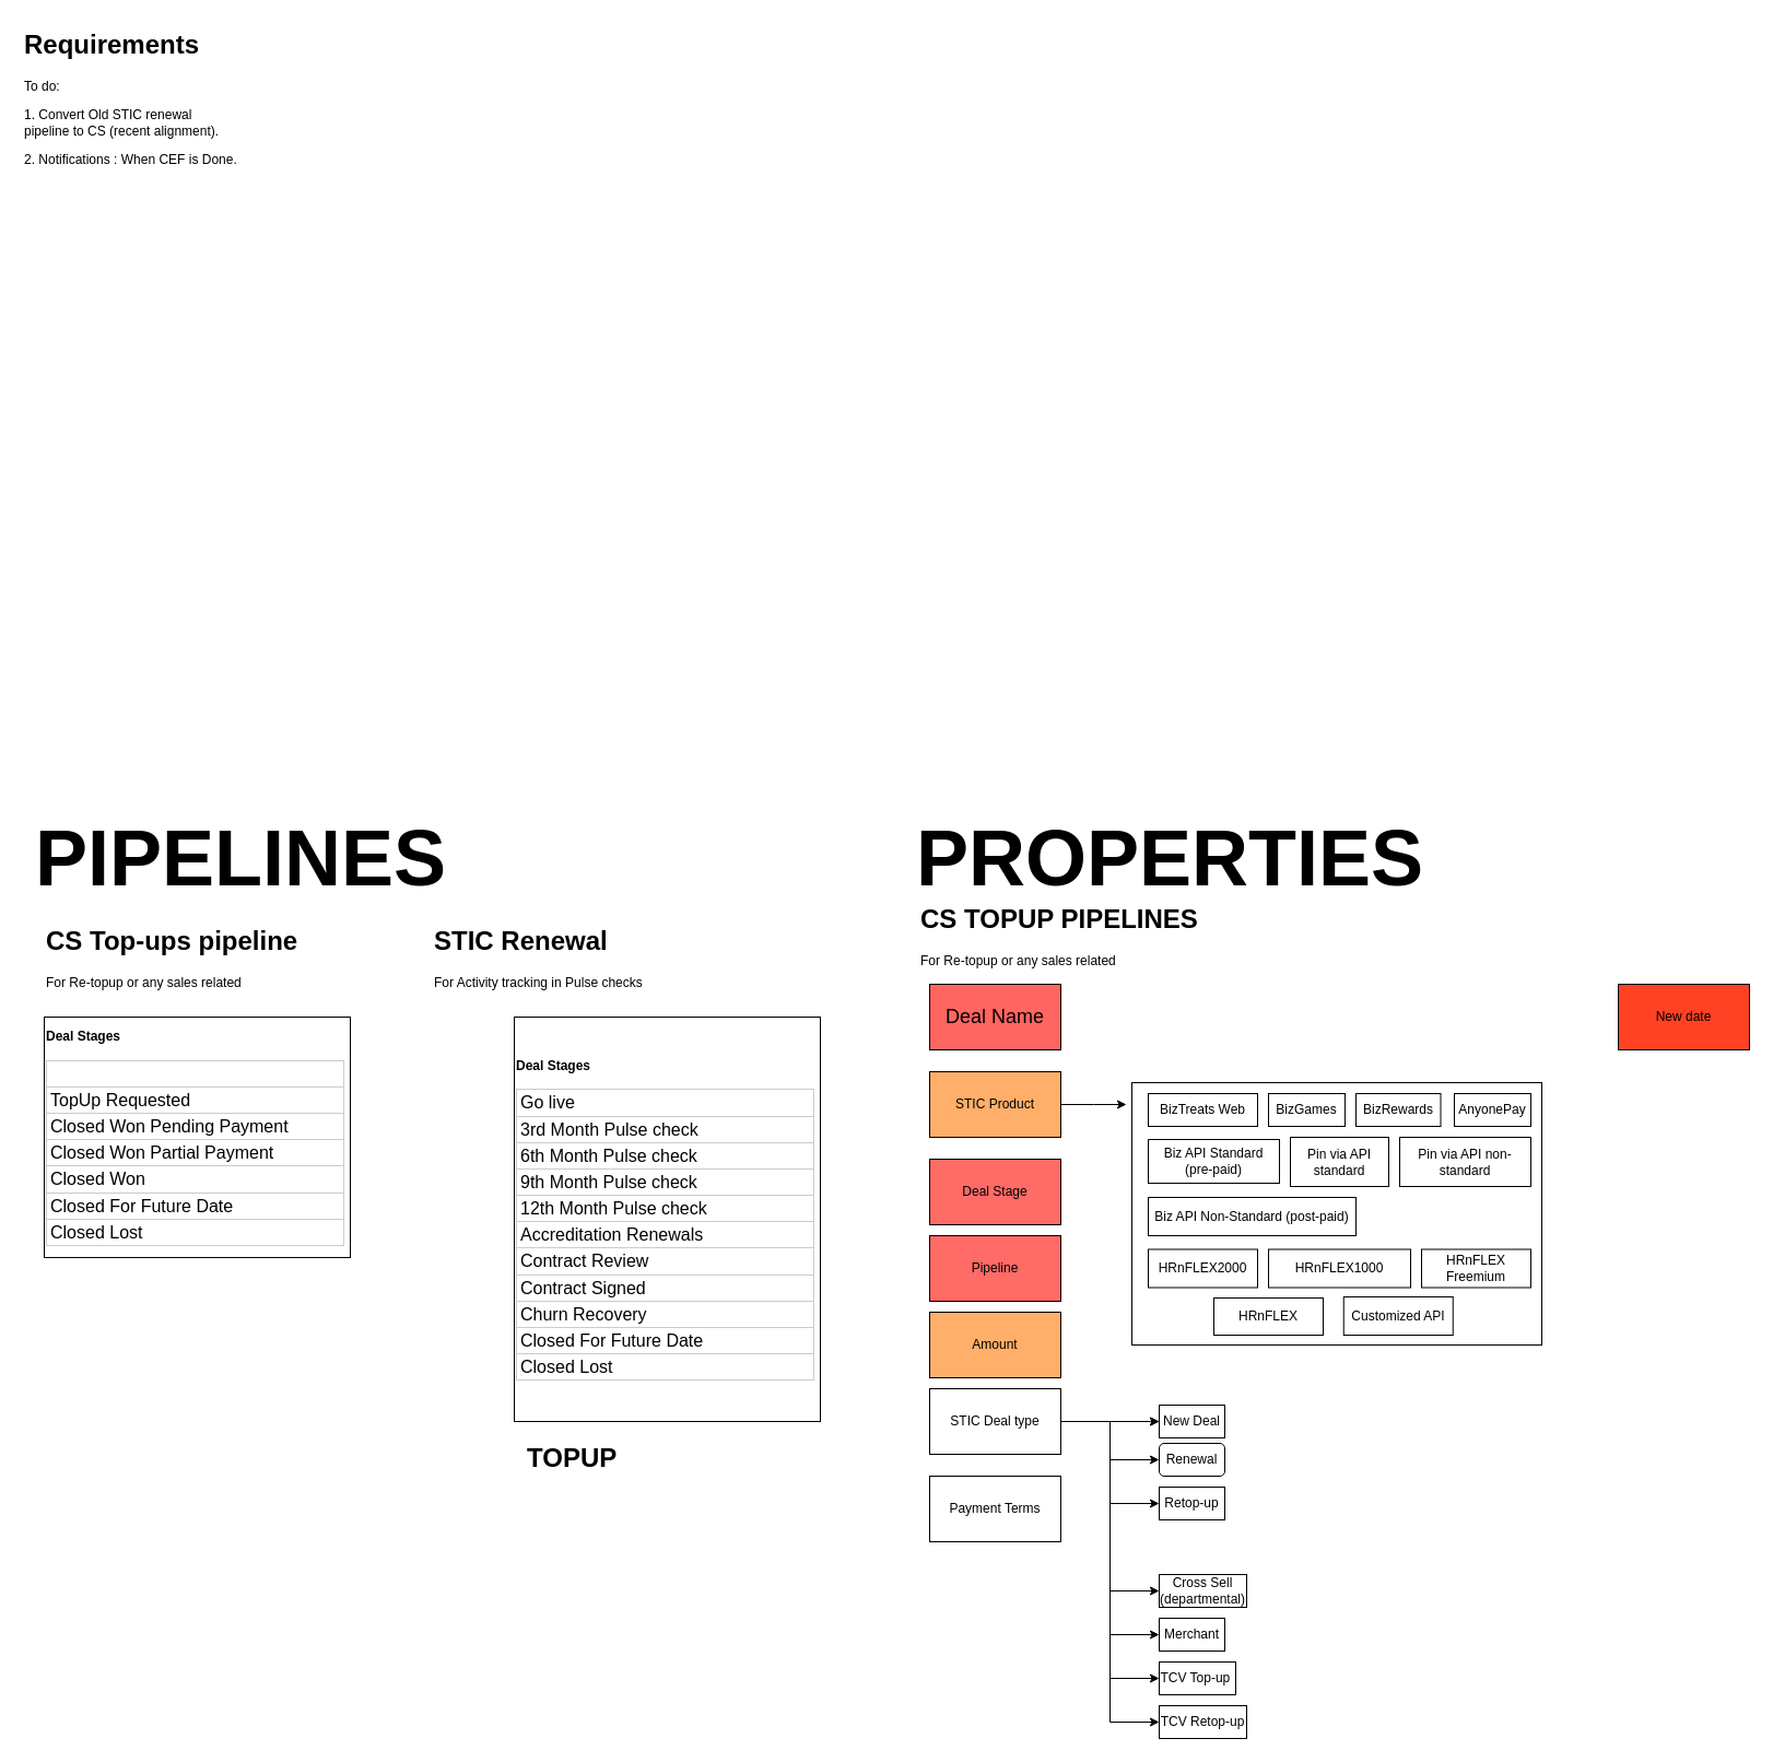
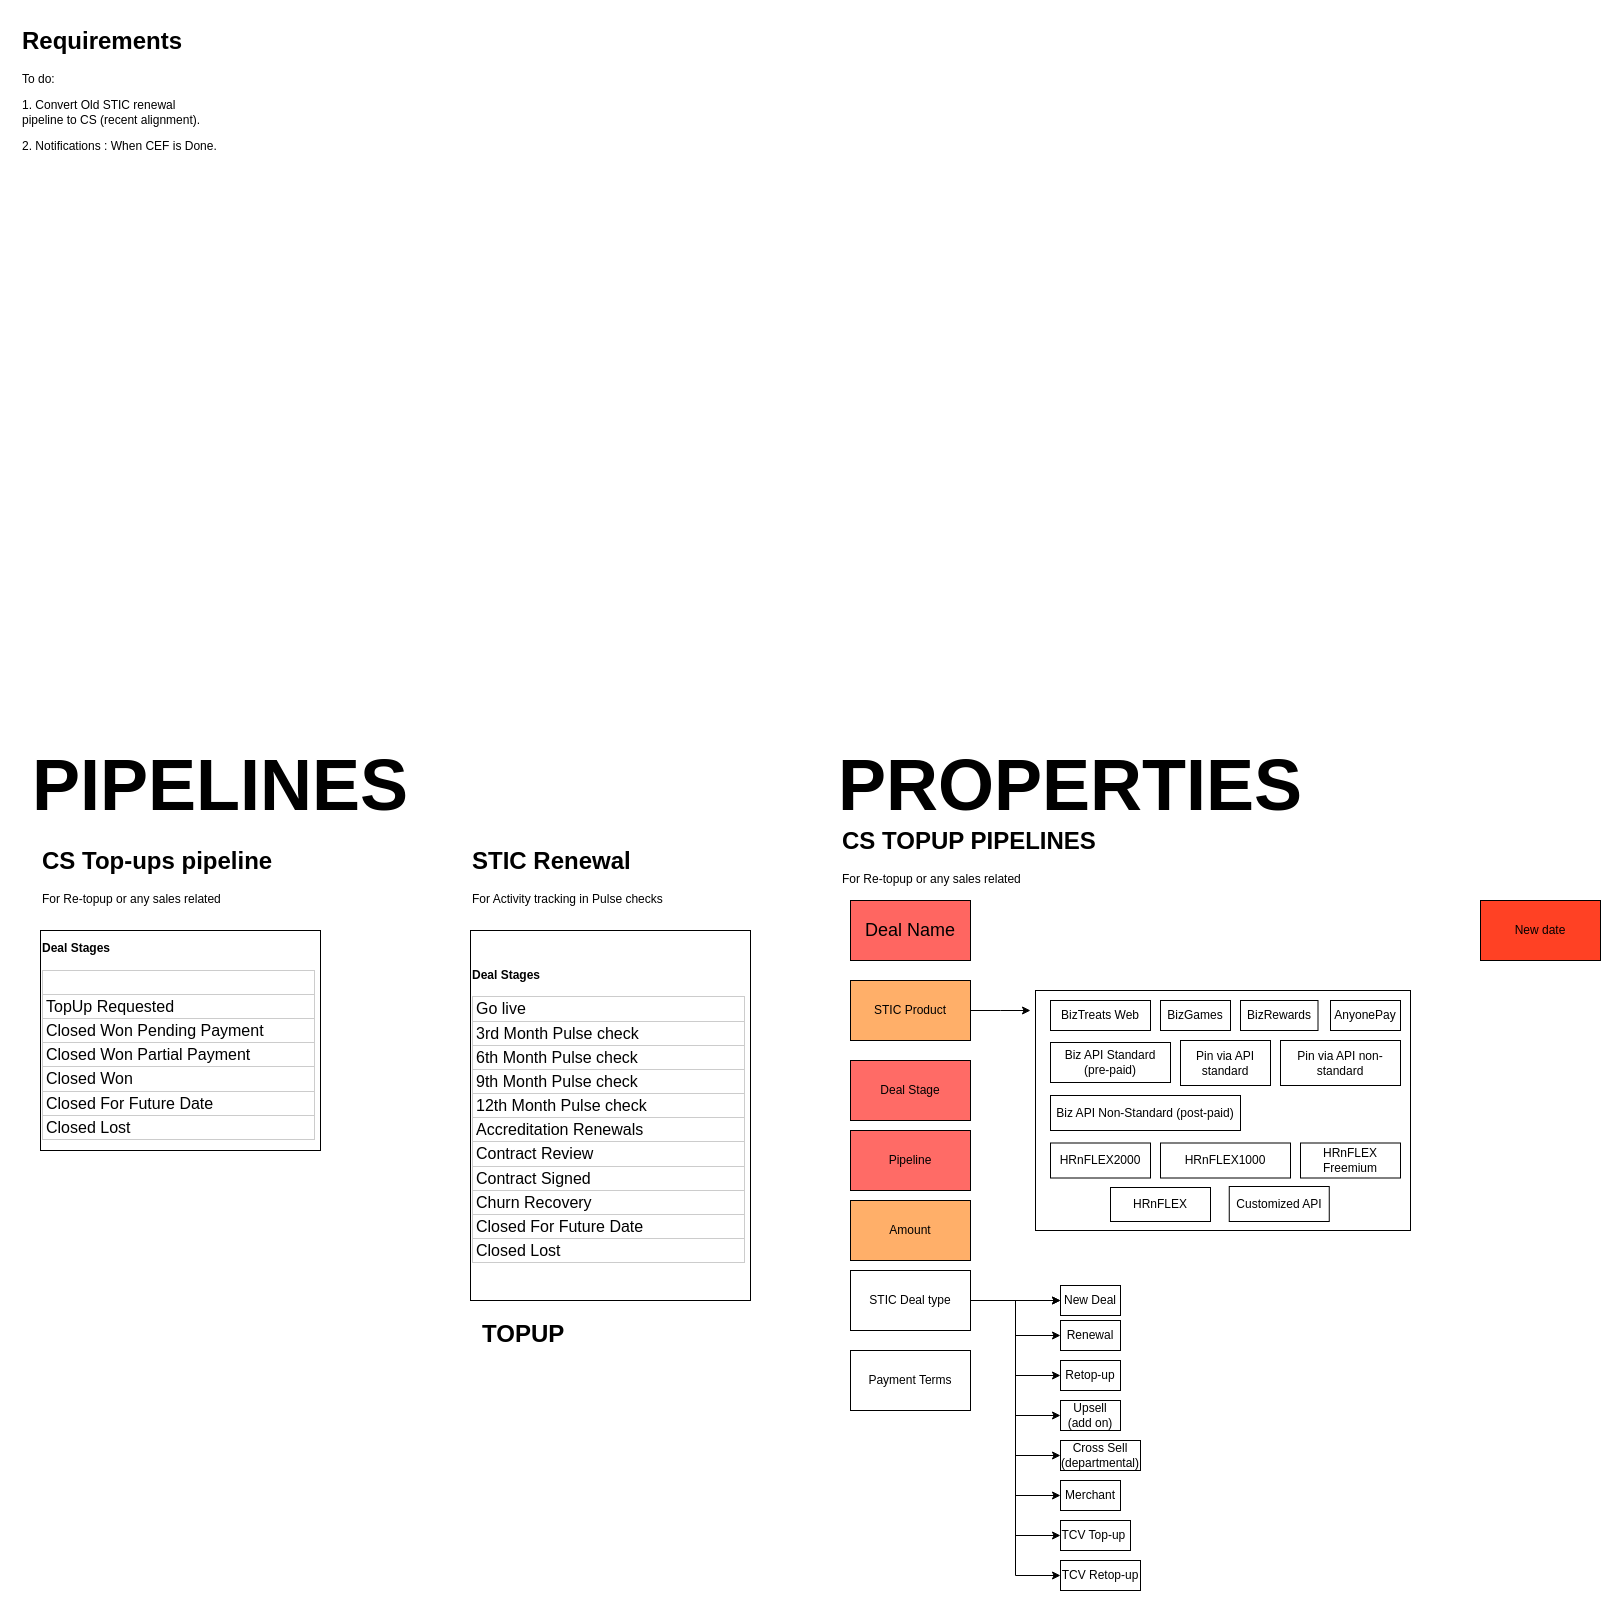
- <mxCell id="5" value="&lt;h1 style=&quot;margin-top: 0px;&quot;&gt;STIC Renewal&lt;/h1&gt;&lt;h1 style=&quot;margin-top: 0px;&quot;&gt;&lt;p style=&quot;font-size: 12px; font-weight: 400;&quot;&gt;For Activity tracking in Pulse checks&lt;/p&gt;&lt;/h1&gt;" style="text;whiteSpace=wrap;html=1;" vertex="1" parent="1"><mxGeometry x="395" y="840" width="230" height="70" as="geometry" /></mxCell>
+ <mxCell id="5" value="&lt;h1 style=&quot;margin-top: 0px;&quot;&gt;STIC Renewal&lt;/h1&gt;&lt;h1 style=&quot;margin-top: 0px;&quot;&gt;&lt;p style=&quot;font-size: 12px; font-weight: 400;&quot;&gt;For Activity tracking in Pulse checks&lt;/p&gt;&lt;/h1&gt;" style="text;whiteSpace=wrap;html=1;" vertex="1" parent="1"><mxGeometry x="470" y="840" width="230" height="70" as="geometry" /></mxCell>
- <mxCell id="29" value="Renewal" style="whiteSpace=wrap;html=1;rounded=1;" vertex="1" parent="1"><mxGeometry x="1060" y="1320" width="60" height="30" as="geometry" /></mxCell>
+ <mxCell id="29" value="Renewal" style="whiteSpace=wrap;html=1;rounded=0;" vertex="1" parent="1"><mxGeometry x="1060" y="1320" width="60" height="30" as="geometry" /></mxCell>
+ <mxCell id="19" style="edgeStyle=orthogonalEdgeStyle;rounded=0;orthogonalLoop=1;jettySize=auto;html=1;entryX=0;entryY=0.5;entryDx=0;entryDy=0;" edge="1" parent="1" source="24" target="31"><mxGeometry relative="1" as="geometry" /></mxCell>
+ <mxCell id="31" value="Upsell (add on)" style="whiteSpace=wrap;html=1;rounded=0;" vertex="1" parent="1"><mxGeometry x="1060" y="1400" width="60" height="30" as="geometry" /></mxCell>
